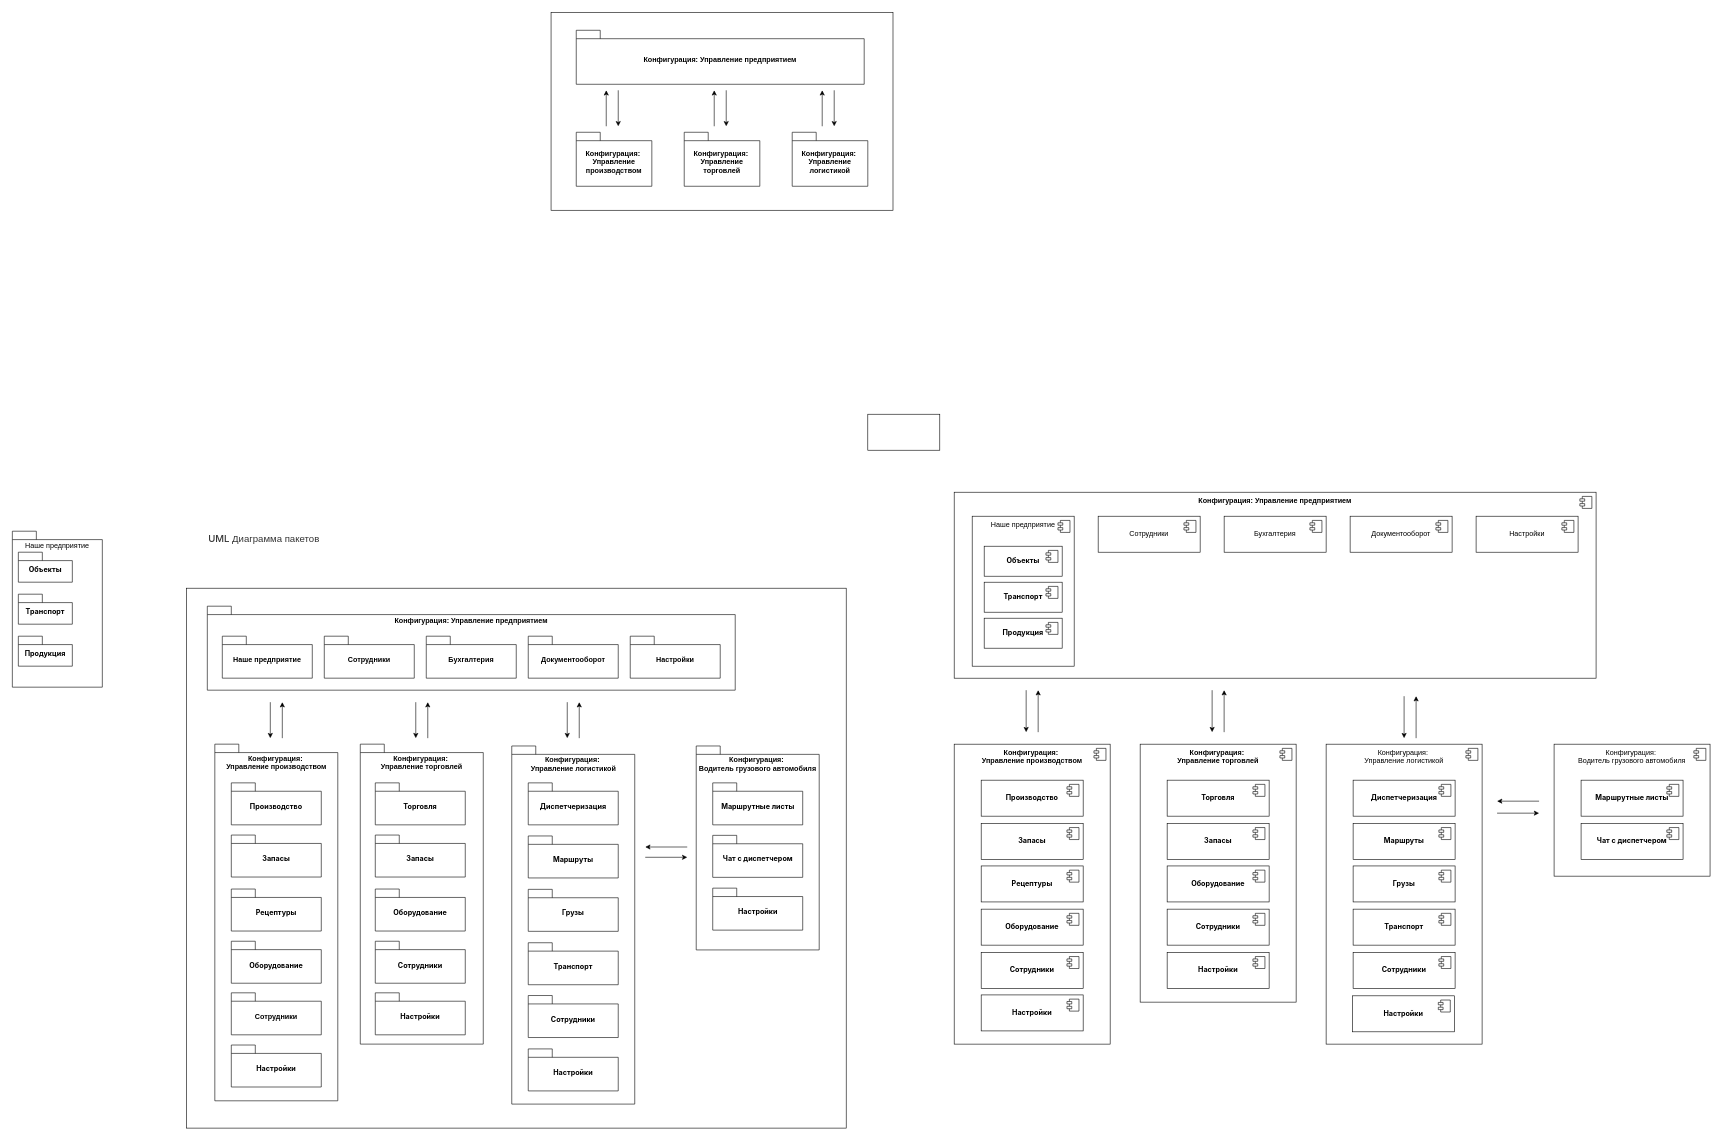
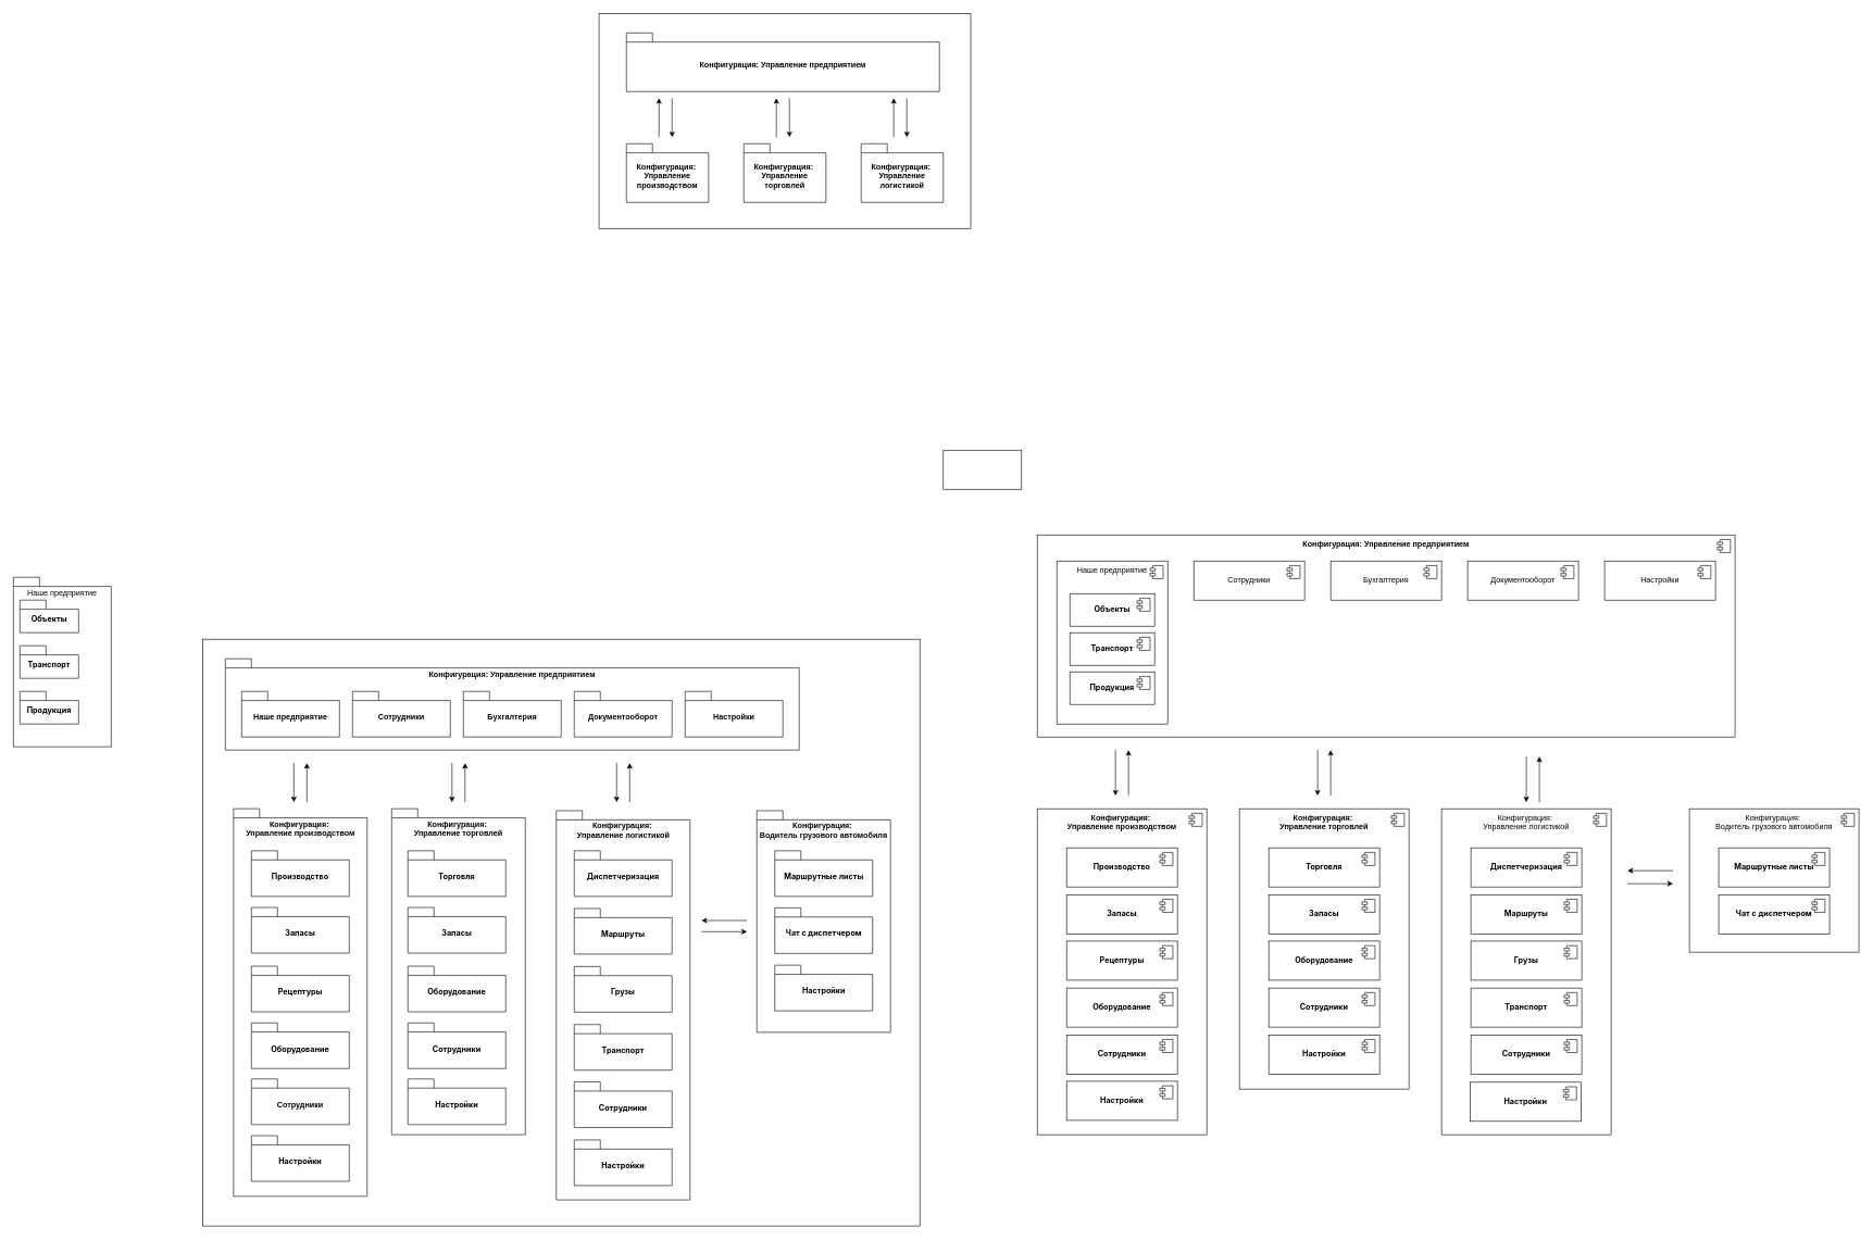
- <mxCell id="14" value="&lt;h4 style=&quot;transition: opacity 0.2s ease-in-out, color 0.2s ease-in-out, text-decoration 0.2s ease-in-out, background-color 0.2s ease-in-out, -webkit-text-decoration 0.2s ease-in-out; quotes: &amp;quot;«&amp;quot; &amp;quot;»&amp;quot;; font-size: 16px; line-height: 1.25rem; -webkit-font-smoothing: antialiased; font-family: &amp;quot;Fira Sans&amp;quot;, sans-serif; font-weight: 500; margin: 0px; padding: 0px; color: rgb(51, 51, 51); font-style: normal; font-variant-ligatures: normal; font-variant-caps: normal; letter-spacing: normal; orphans: 2; text-align: start; text-indent: 0px; text-transform: none; widows: 2; word-spacing: 0px; -webkit-text-stroke-width: 0px; white-space: normal; background-color: rgb(255, 255, 255); text-decoration-thickness: initial; text-decoration-style: initial; text-decoration-color: initial;&quot;&gt;&lt;span style=&quot;font-family: -apple-system, BlinkMacSystemFont, Arial, sans-serif;&quot;&gt;UML&amp;nbsp;&lt;/span&gt;Диаграмма пакетов&lt;/h4&gt;" style="text;whiteSpace=wrap;html=1;" parent="1" vertex="1"><mxGeometry x="345" y="880" width="230" height="40" as="geometry" /></mxCell>
